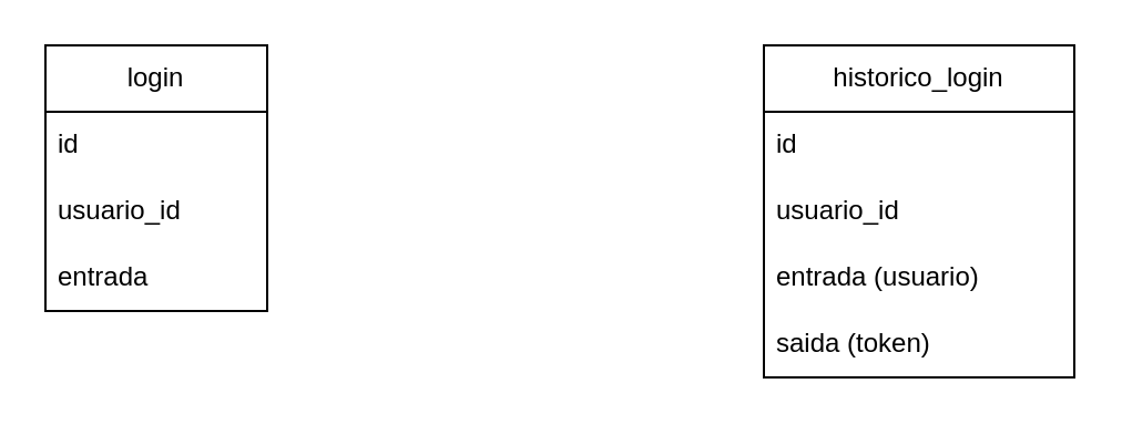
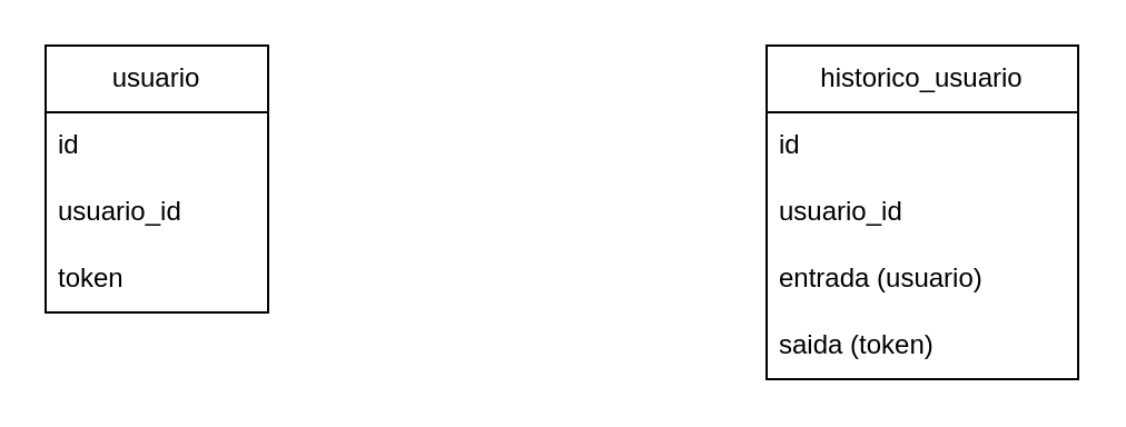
- <mxCell id="2" value="login" style="swimlane;fontStyle=0;childLayout=stackLayout;horizontal=1;startSize=30;horizontalStack=0;resizeParent=1;resizeParentMax=0;resizeLast=0;collapsible=1;marginBottom=0;whiteSpace=wrap;html=1;" vertex="1" parent="1"><mxGeometry x="20" y="20" width="100" height="120" as="geometry" /></mxCell>
+ <mxCell id="2" value="usuario" style="swimlane;fontStyle=0;childLayout=stackLayout;horizontal=1;startSize=30;horizontalStack=0;resizeParent=1;resizeParentMax=0;resizeLast=0;collapsible=1;marginBottom=0;whiteSpace=wrap;html=1;" vertex="1" parent="1"><mxGeometry x="20" y="20" width="100" height="120" as="geometry" /></mxCell>
- <mxCell id="6" value="historico_login" style="swimlane;fontStyle=0;childLayout=stackLayout;horizontal=1;startSize=30;horizontalStack=0;resizeParent=1;resizeParentMax=0;resizeLast=0;collapsible=1;marginBottom=0;whiteSpace=wrap;html=1;" vertex="1" parent="1"><mxGeometry x="344" y="20" width="140" height="150" as="geometry" /></mxCell>
+ <mxCell id="6" value="historico_usuario" style="swimlane;fontStyle=0;childLayout=stackLayout;horizontal=1;startSize=30;horizontalStack=0;resizeParent=1;resizeParentMax=0;resizeLast=0;collapsible=1;marginBottom=0;whiteSpace=wrap;html=1;" vertex="1" parent="1"><mxGeometry x="344" y="20" width="140" height="150" as="geometry" /></mxCell>
- <mxCell id="5" value="entrada" style="text;strokeColor=none;fillColor=none;align=left;verticalAlign=middle;spacingLeft=4;spacingRight=4;overflow=hidden;points=[[0,0.5],[1,0.5]];portConstraint=eastwest;rotatable=0;whiteSpace=wrap;html=1;" vertex="1" parent="2"><mxGeometry y="90" width="100" height="30" as="geometry" /></mxCell>
+ <mxCell id="5" value="token" style="text;strokeColor=none;fillColor=none;align=left;verticalAlign=middle;spacingLeft=4;spacingRight=4;overflow=hidden;points=[[0,0.5],[1,0.5]];portConstraint=eastwest;rotatable=0;whiteSpace=wrap;html=1;" vertex="1" parent="2"><mxGeometry y="90" width="100" height="30" as="geometry" /></mxCell>
